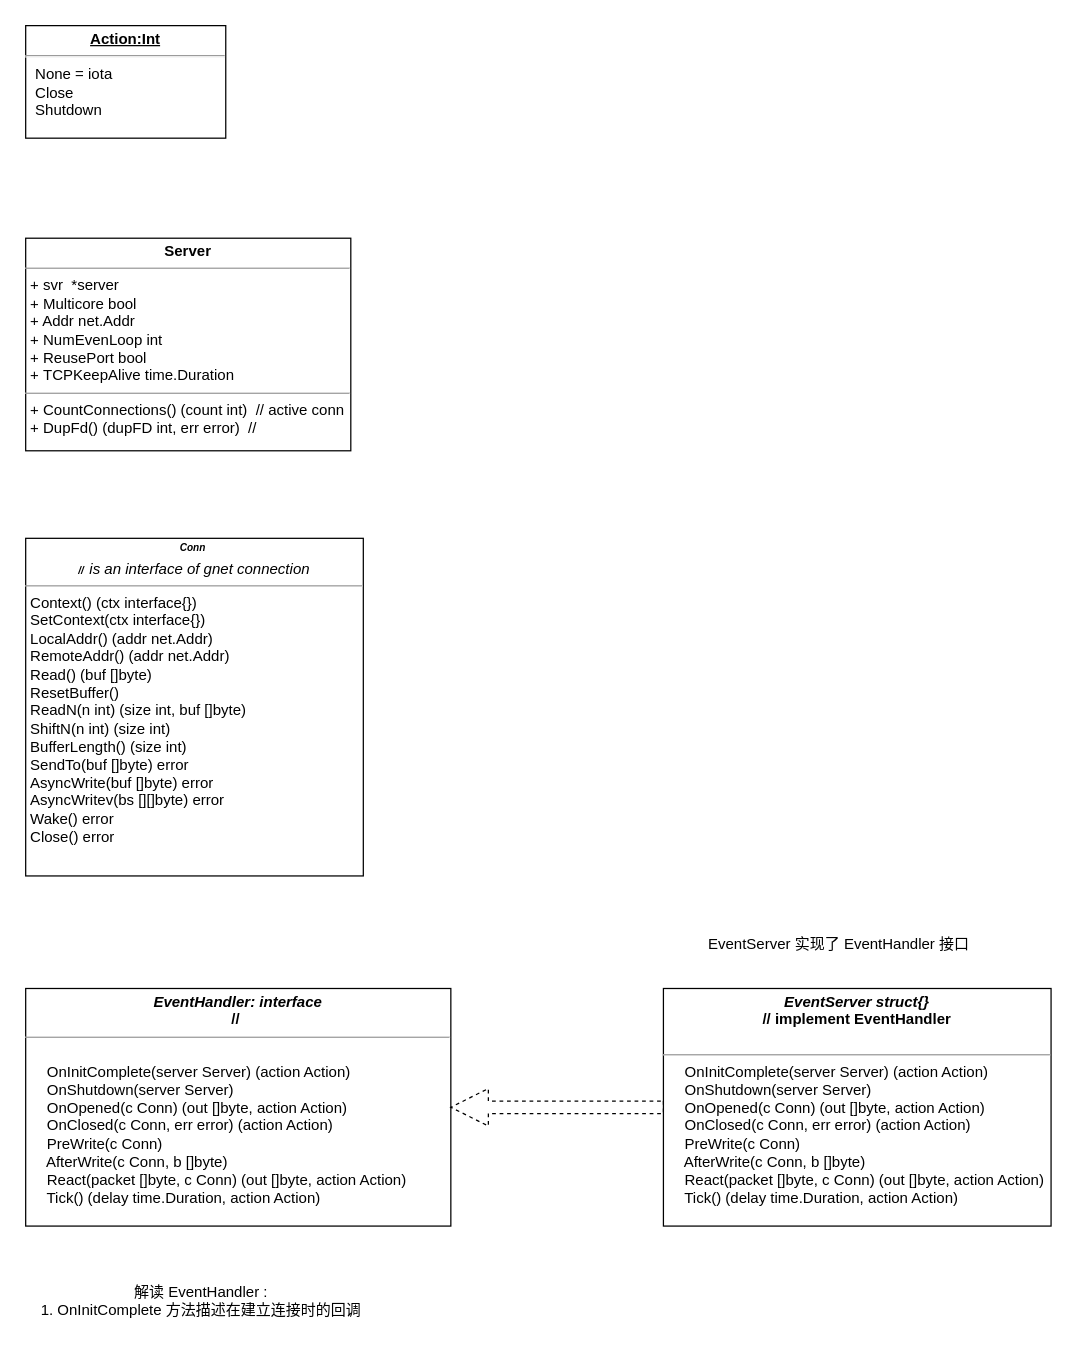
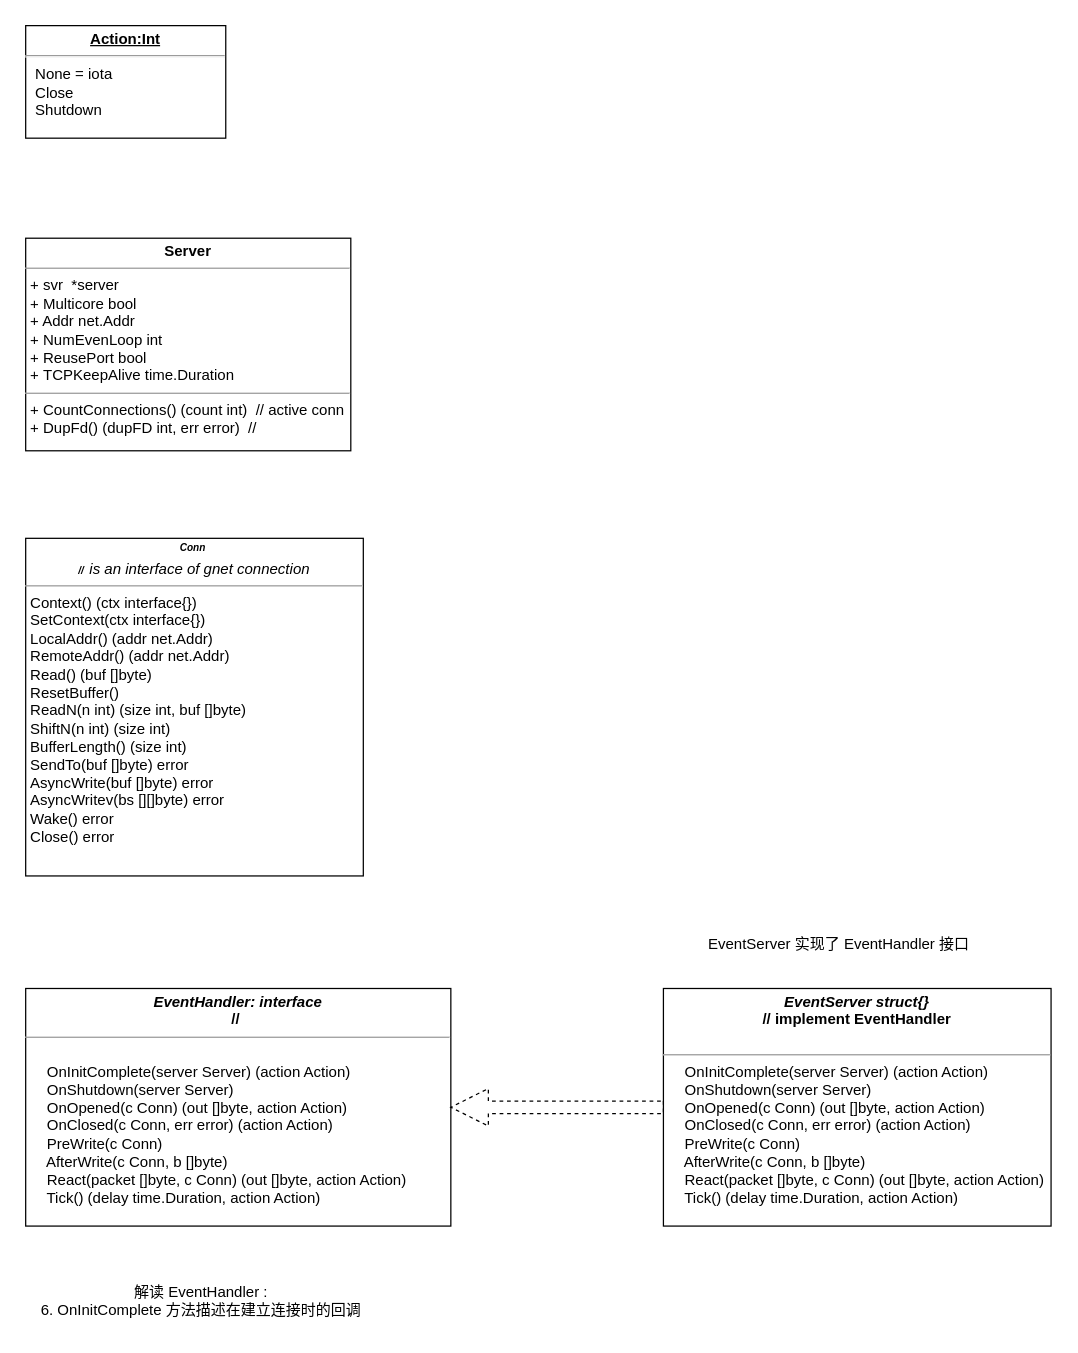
- <mxCell id="9" value="解读 EventHandler :&lt;br&gt;1. OnInitComplete 方法描述在建立连接时的回调" style="text;html=1;align=center;verticalAlign=middle;resizable=0;points=[];autosize=1;strokeColor=none;fillColor=none;" vertex="1" parent="1"><mxGeometry x="20" y="1020" width="280" height="40" as="geometry" /></mxCell>
+ <mxCell id="9" value="解读 EventHandler :&lt;br&gt;6. OnInitComplete 方法描述在建立连接时的回调" style="text;html=1;align=center;verticalAlign=middle;resizable=0;points=[];autosize=1;strokeColor=none;fillColor=none;" vertex="1" parent="1"><mxGeometry x="20" y="1020" width="280" height="40" as="geometry" /></mxCell>
